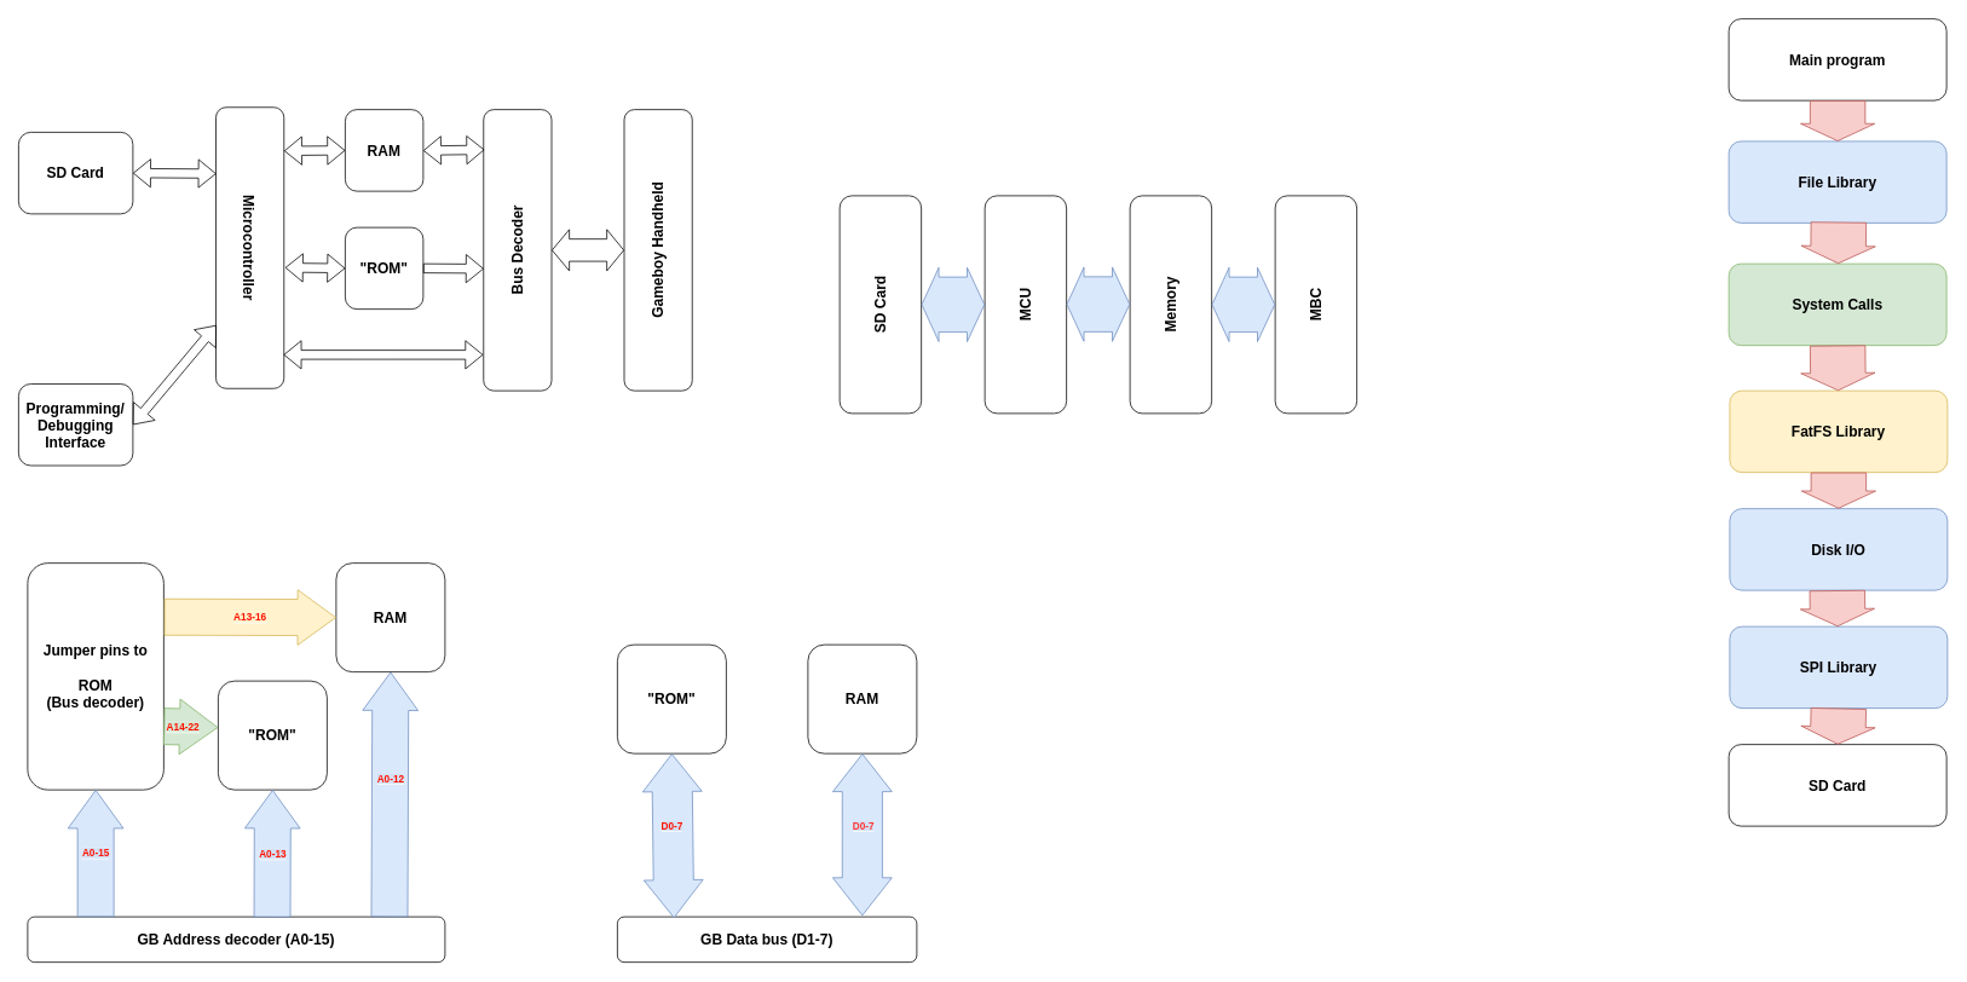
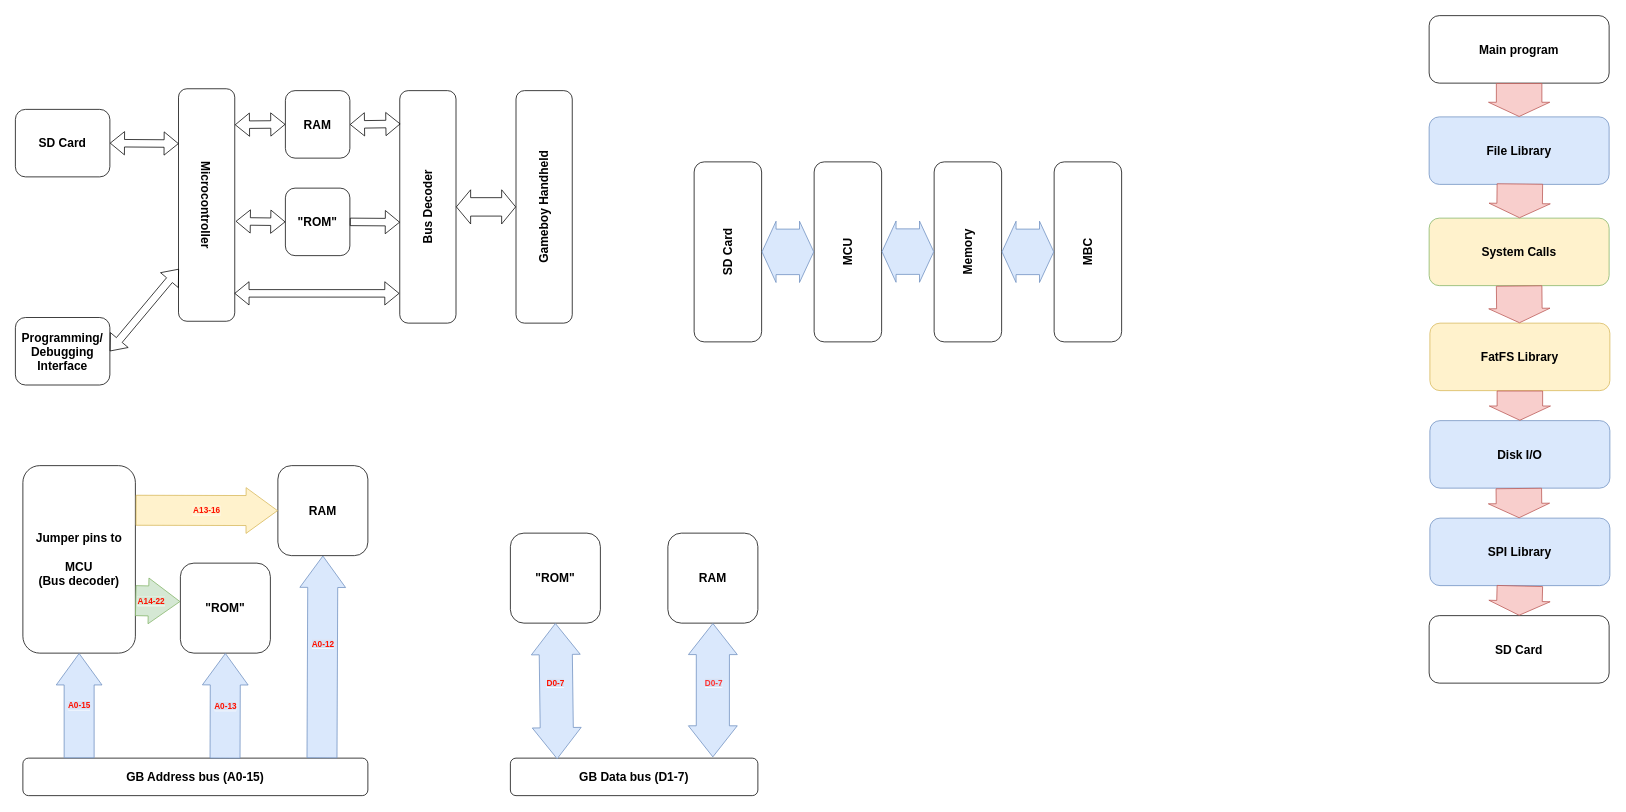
- <mxCell id="52" value="&lt;span style=&quot;font-size: 16px&quot;&gt;&lt;b&gt;System Calls&lt;/b&gt;&lt;/span&gt;" style="rounded=1;whiteSpace=wrap;html=1;rotation=0;direction=east;fillColor=#d5e8d4;strokeColor=#82b366;" vertex="1" parent="1"><mxGeometry x="1905" y="290" width="240" height="90" as="geometry" /></mxCell>
+ <mxCell id="52" value="&lt;span style=&quot;font-size: 16px&quot;&gt;&lt;b&gt;System Calls&lt;/b&gt;&lt;/span&gt;" style="rounded=1;whiteSpace=wrap;html=1;rotation=0;direction=east;fillColor=#fff2cc;strokeColor=#82b366;" vertex="1" parent="1"><mxGeometry x="1905" y="290" width="240" height="90" as="geometry" /></mxCell>
- <mxCell id="18" value="&lt;span style=&quot;font-size: 16px&quot;&gt;&lt;b&gt;Jumper pins to&lt;br&gt;&lt;br&gt;ROM &lt;br&gt;(Bus decoder)&lt;/b&gt;&lt;/span&gt;" style="rounded=1;whiteSpace=wrap;html=1;" parent="1" vertex="1"><mxGeometry x="30" y="620" width="150" height="250" as="geometry" /></mxCell>
+ <mxCell id="18" value="&lt;span style=&quot;font-size: 16px&quot;&gt;&lt;b&gt;Jumper pins to&lt;br&gt;&lt;br&gt;MCU &lt;br&gt;(Bus decoder)&lt;/b&gt;&lt;/span&gt;" style="rounded=1;whiteSpace=wrap;html=1;" parent="1" vertex="1"><mxGeometry x="30" y="620" width="150" height="250" as="geometry" /></mxCell>
- <mxCell id="17" value="&lt;span style=&quot;font-size: 16px&quot;&gt;&lt;b&gt;GB Address decoder (A0-15)&lt;/b&gt;&lt;/span&gt;" style="rounded=1;whiteSpace=wrap;html=1;" parent="1" vertex="1"><mxGeometry x="30" y="1010" width="460" height="50" as="geometry" /></mxCell>
+ <mxCell id="17" value="&lt;span style=&quot;font-size: 16px&quot;&gt;&lt;b&gt;GB Address bus (A0-15)&lt;/b&gt;&lt;/span&gt;" style="rounded=1;whiteSpace=wrap;html=1;" parent="1" vertex="1"><mxGeometry x="30" y="1010" width="460" height="50" as="geometry" /></mxCell>
